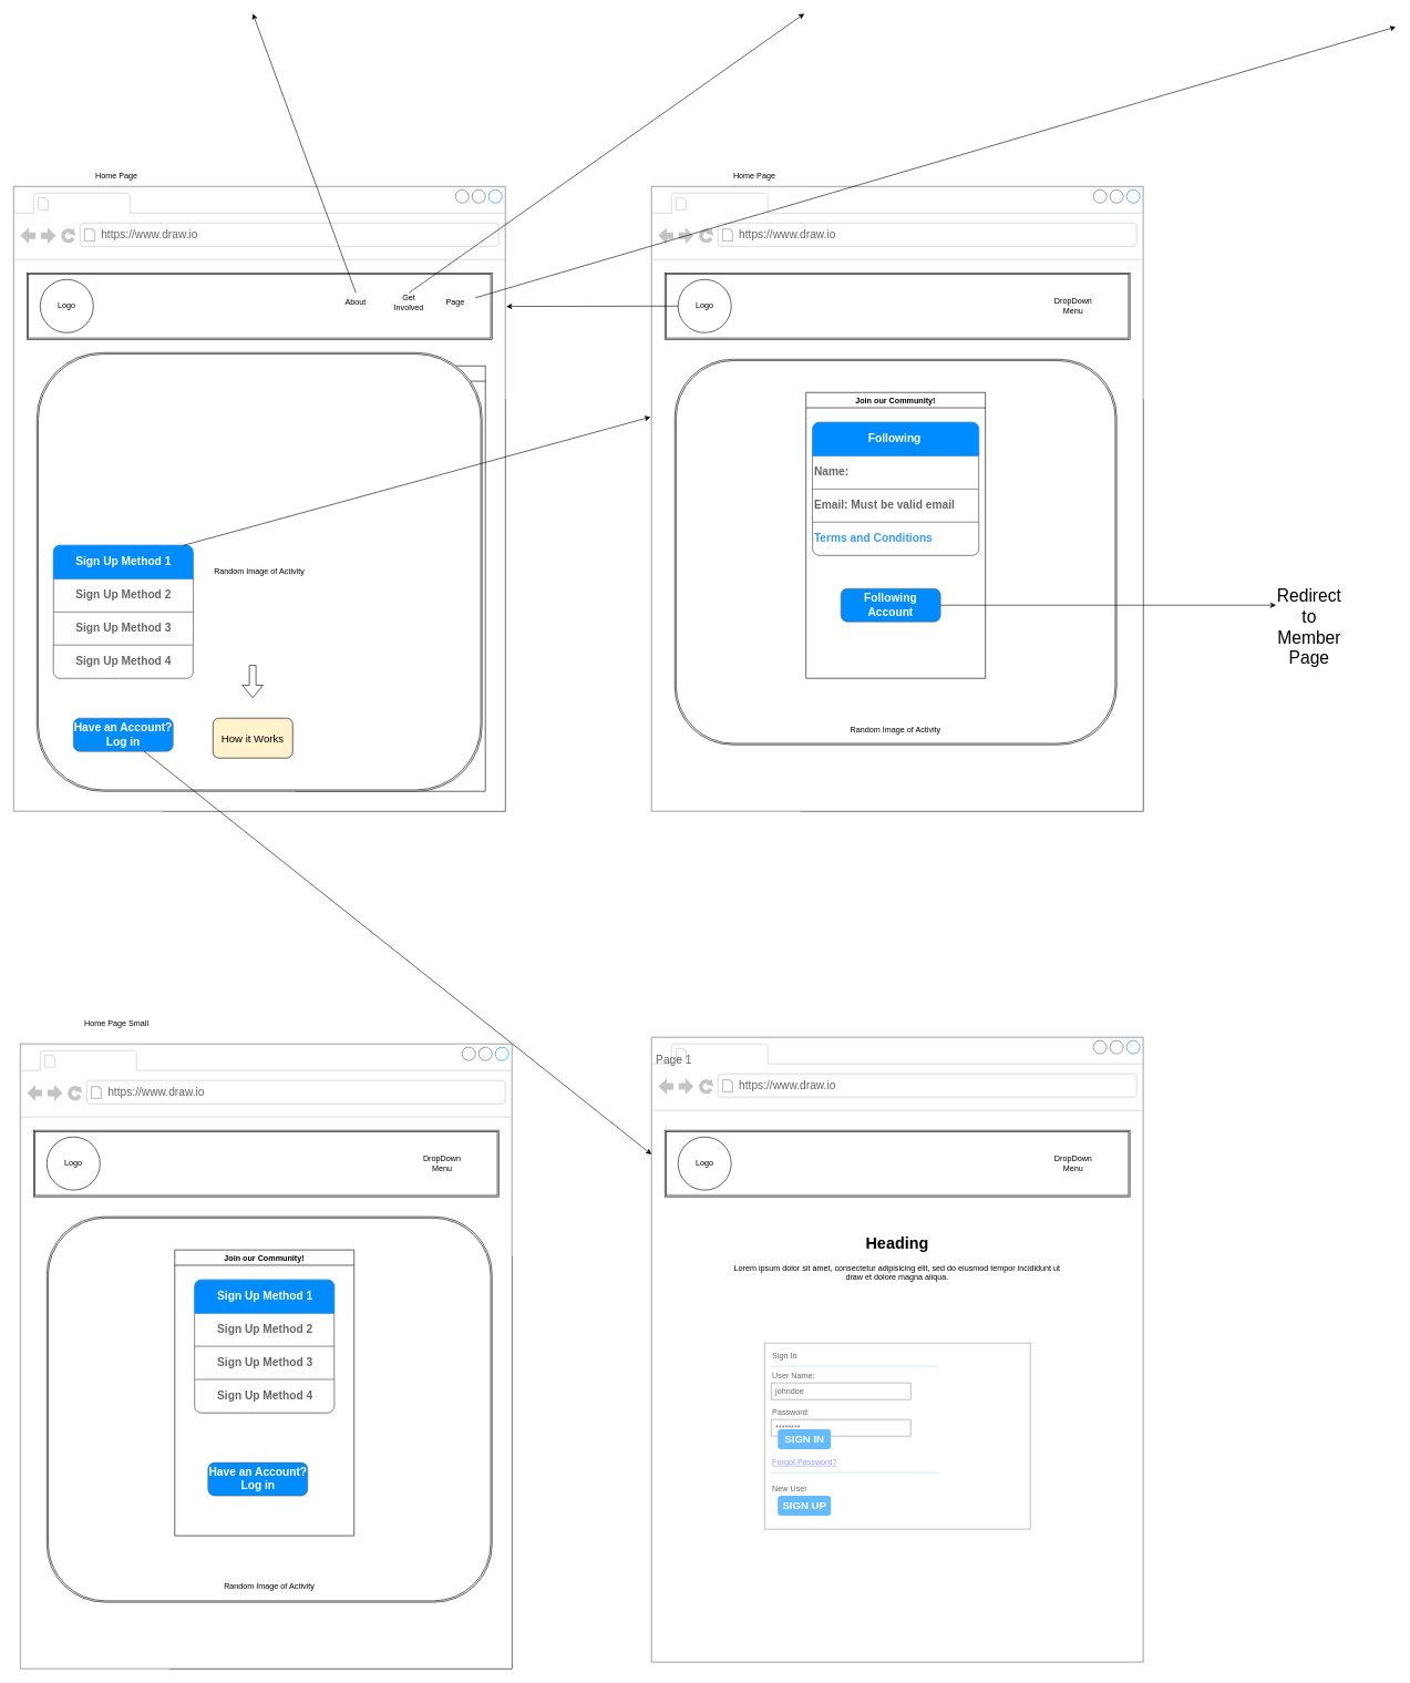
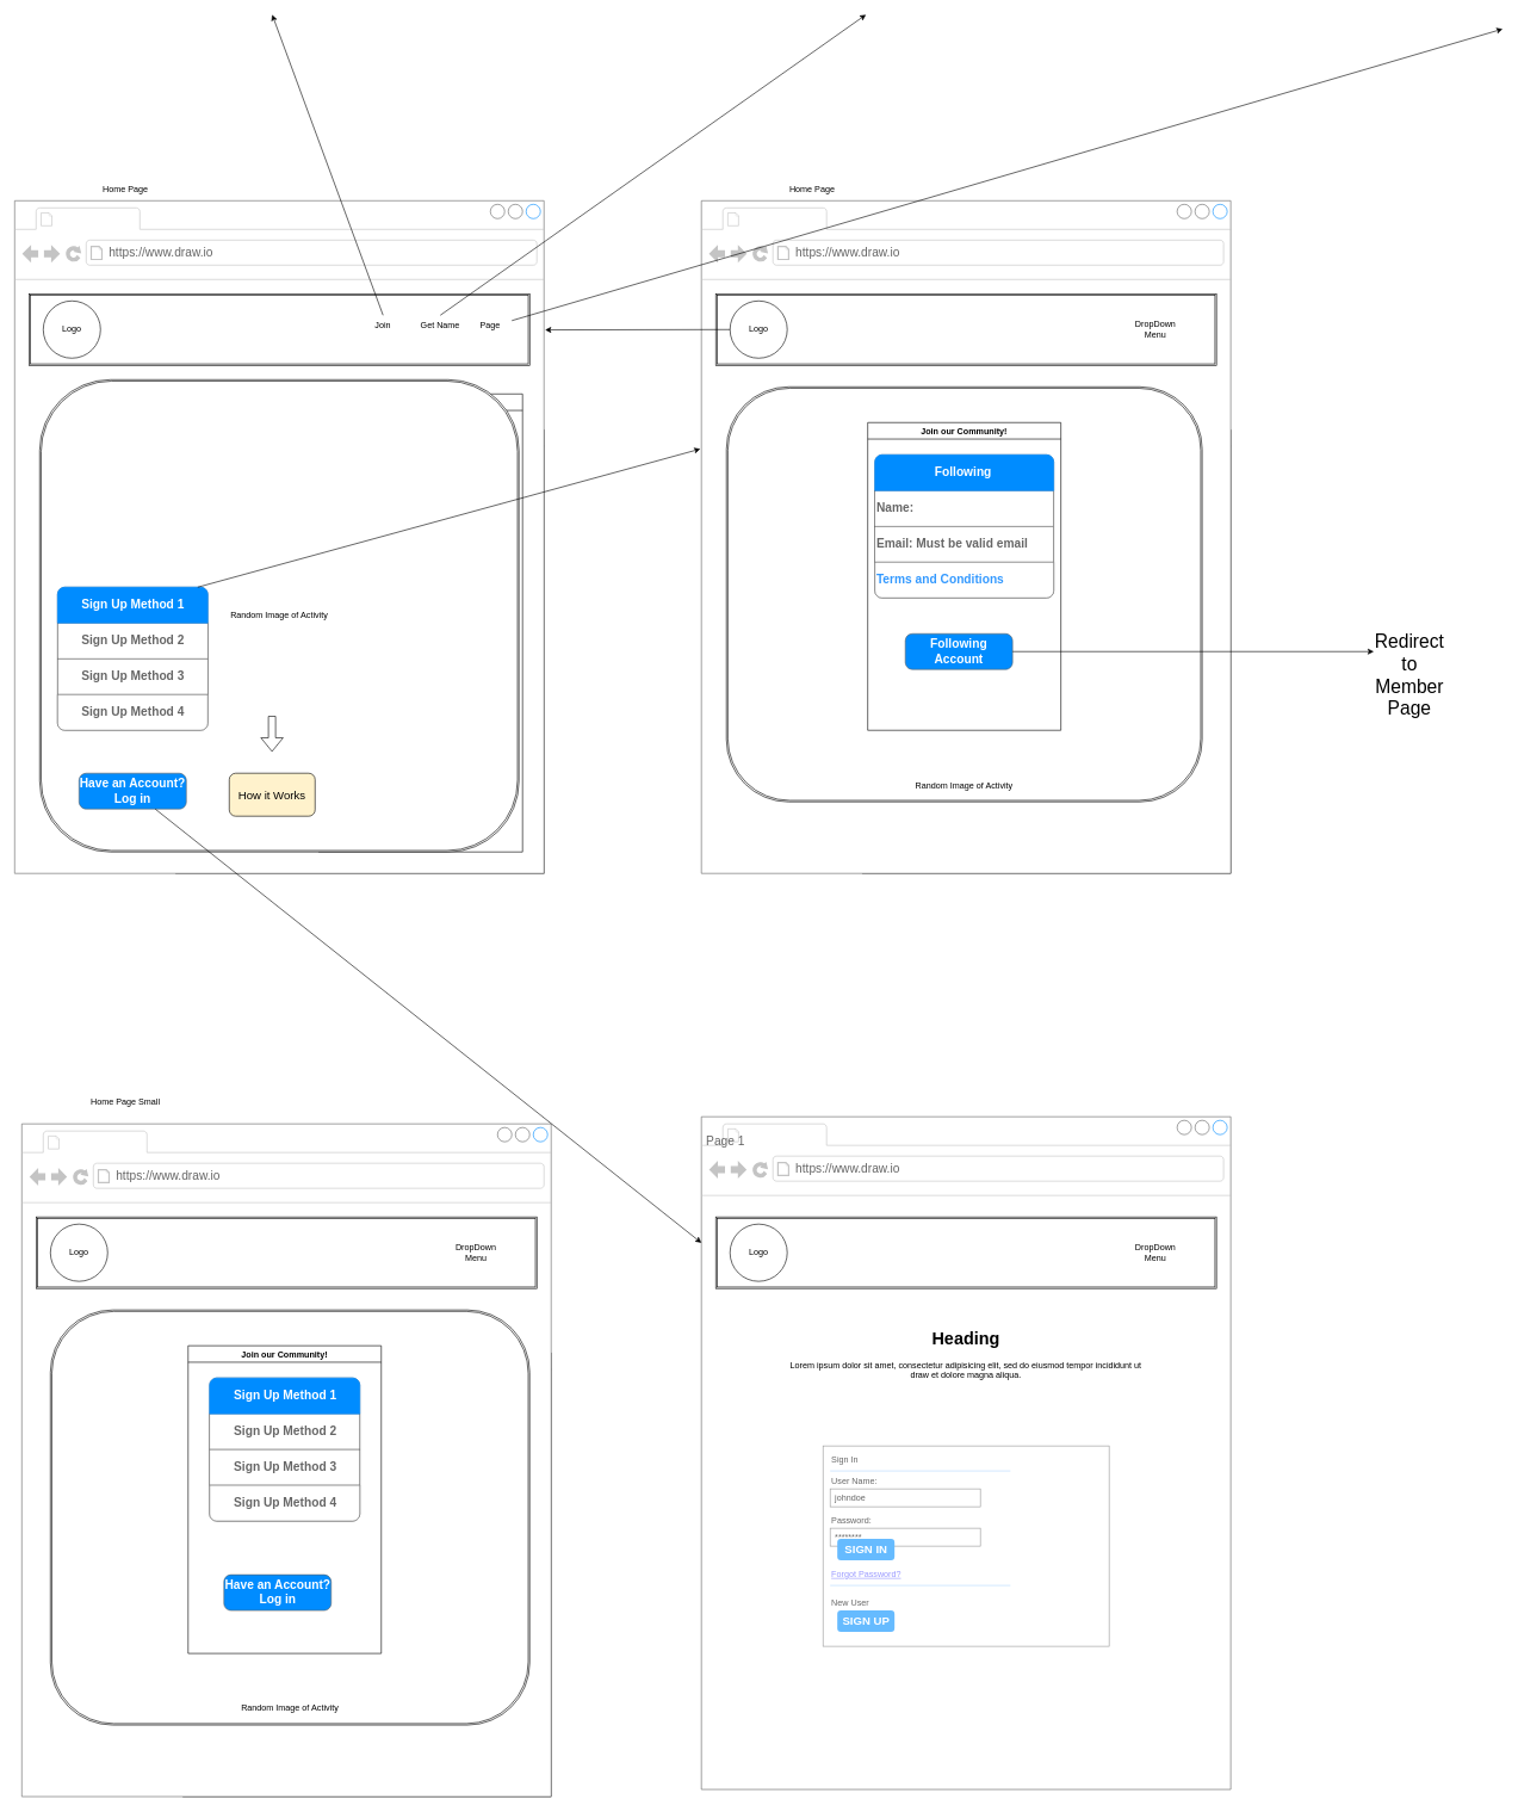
- <mxCell id="18" value="About" style="text;html=1;strokeColor=none;fillColor=none;align=center;verticalAlign=middle;whiteSpace=wrap;rounded=0;" parent="4" vertex="1"><mxGeometry x="485" y="160" width="60" height="30" as="geometry" /></mxCell>
+ <mxCell id="18" value="Join" style="text;html=1;strokeColor=none;fillColor=none;align=center;verticalAlign=middle;whiteSpace=wrap;rounded=0;" parent="4" vertex="1"><mxGeometry x="485" y="160" width="60" height="30" as="geometry" /></mxCell>
- <mxCell id="19" value="Get Involved" style="text;html=1;strokeColor=none;fillColor=none;align=center;verticalAlign=middle;whiteSpace=wrap;rounded=0;" parent="4" vertex="1"><mxGeometry x="565" y="160" width="60" height="30" as="geometry" /></mxCell>
+ <mxCell id="19" value="Get Name" style="text;html=1;strokeColor=none;fillColor=none;align=center;verticalAlign=middle;whiteSpace=wrap;rounded=0;" parent="4" vertex="1"><mxGeometry x="565" y="160" width="60" height="30" as="geometry" /></mxCell>
